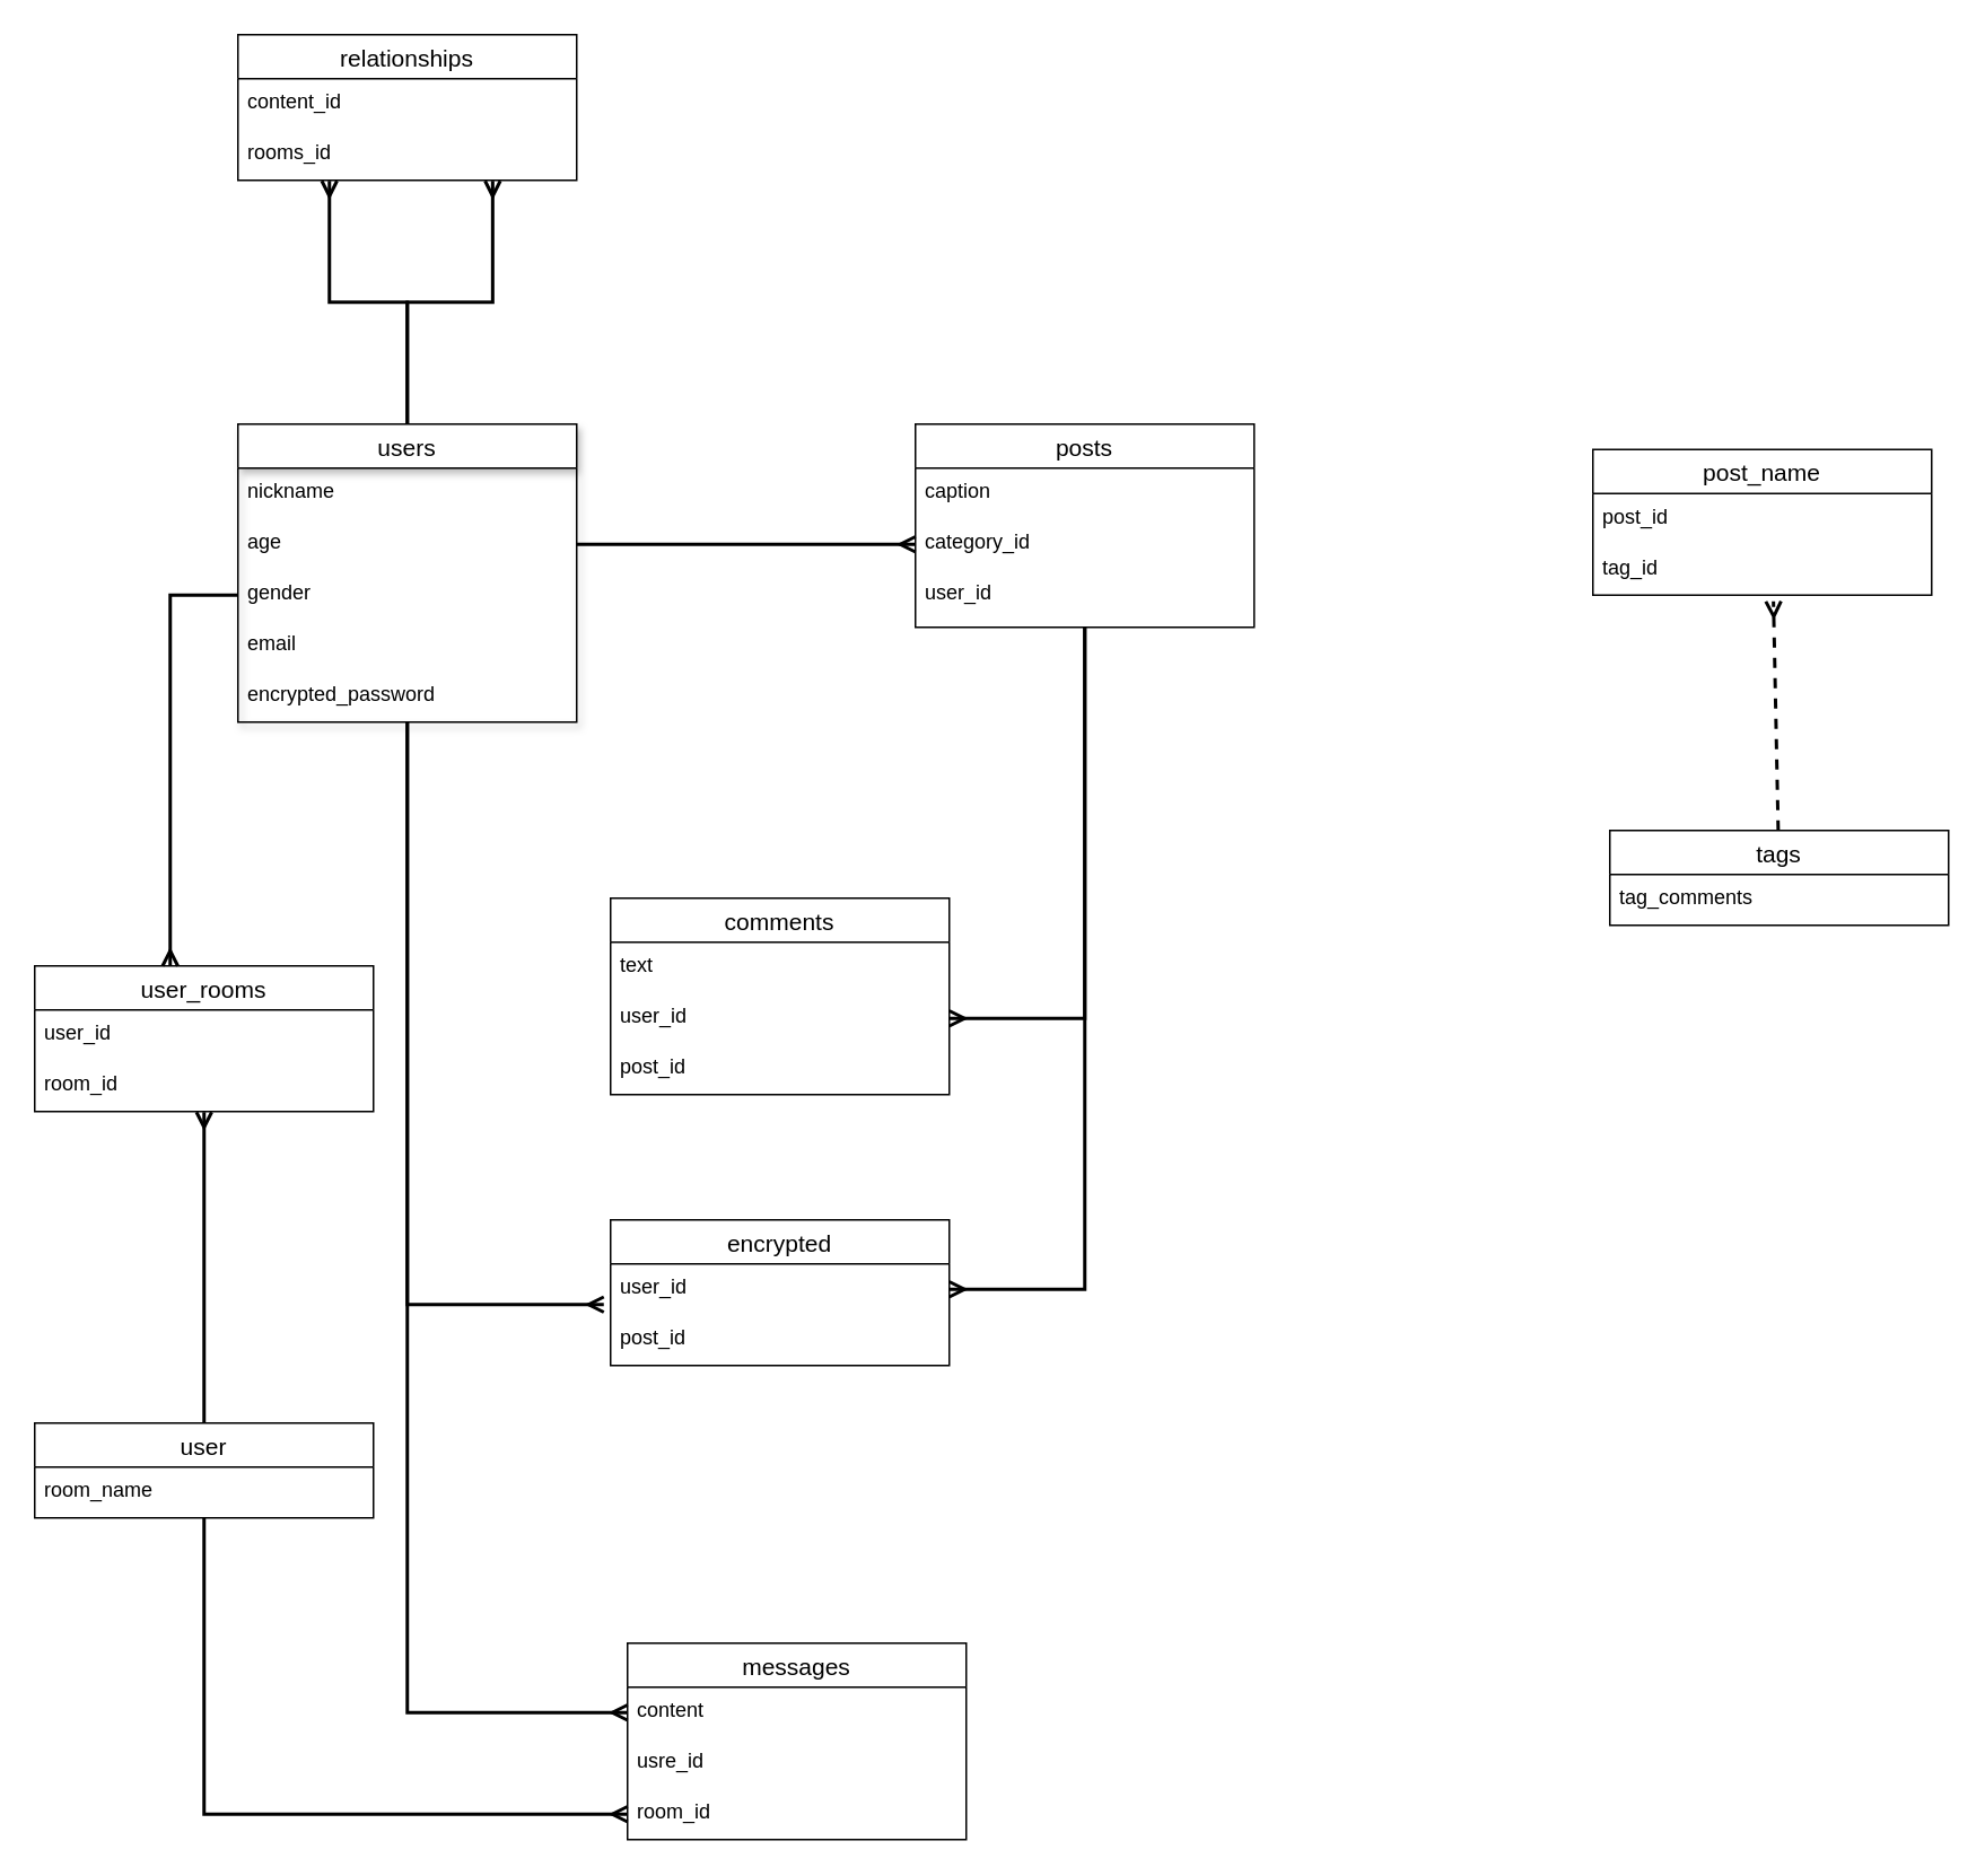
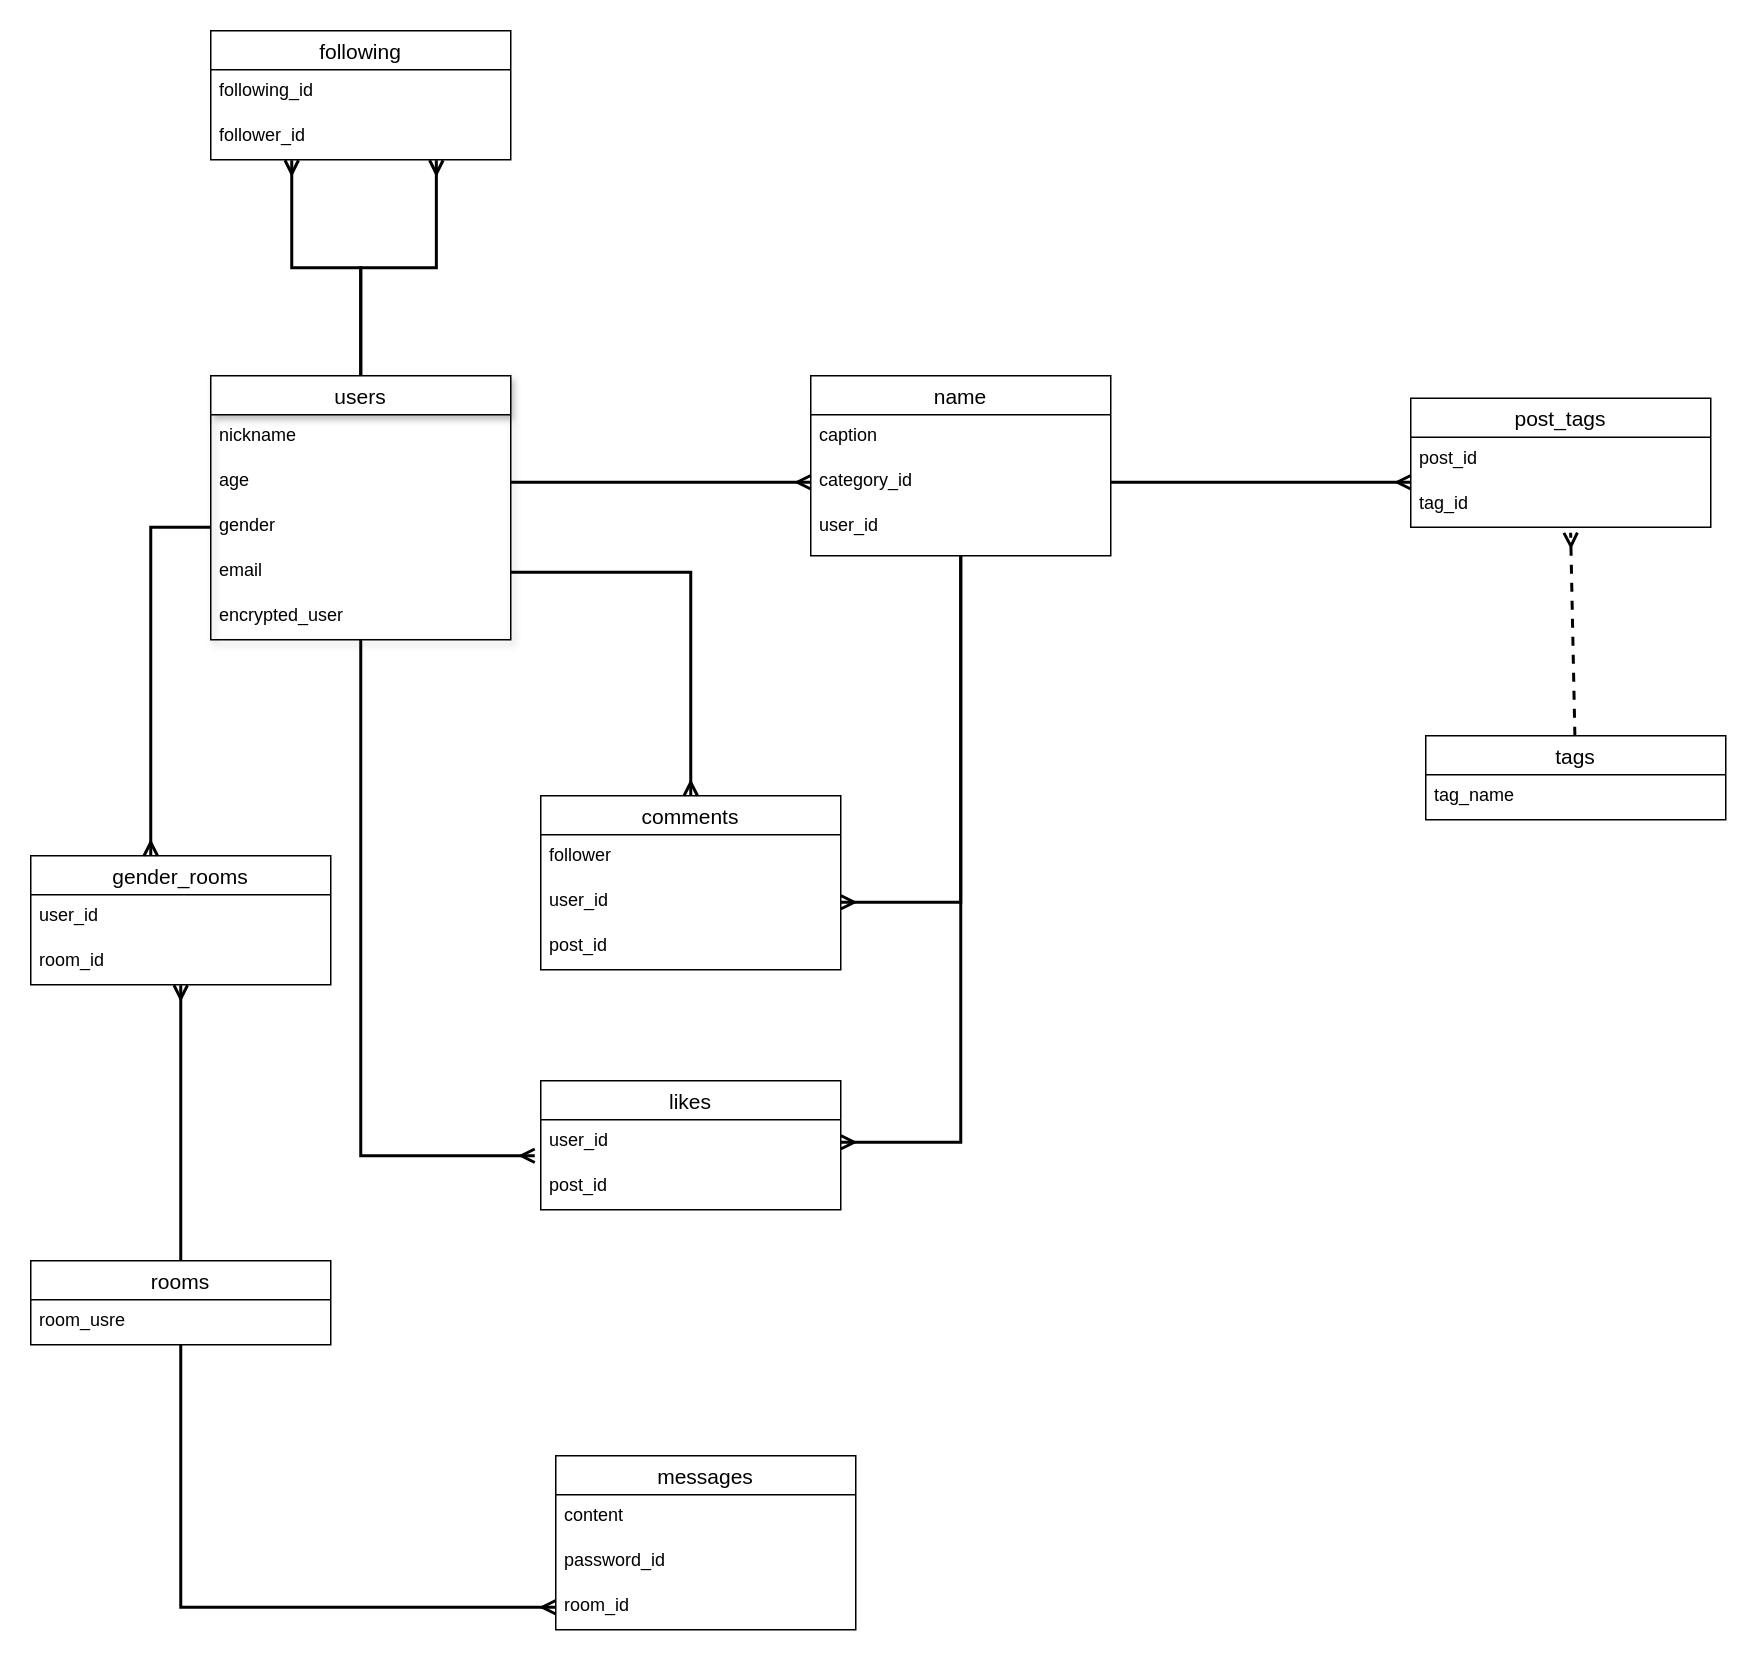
- <mxCell id="46" value="relationships" style="swimlane;fontStyle=0;childLayout=stackLayout;horizontal=1;startSize=26;horizontalStack=0;resizeParent=1;resizeParentMax=0;resizeLast=0;collapsible=1;marginBottom=0;align=center;fontSize=14;" vertex="1" parent="1"><mxGeometry x="140" y="20" width="200" height="86" as="geometry" /></mxCell>
+ <mxCell id="46" value="following" style="swimlane;fontStyle=0;childLayout=stackLayout;horizontal=1;startSize=26;horizontalStack=0;resizeParent=1;resizeParentMax=0;resizeLast=0;collapsible=1;marginBottom=0;align=center;fontSize=14;" vertex="1" parent="1"><mxGeometry x="140" y="20" width="200" height="86" as="geometry" /></mxCell>
- <mxCell id="47" value="content_id" style="text;strokeColor=none;fillColor=none;spacingLeft=4;spacingRight=4;overflow=hidden;rotatable=0;points=[[0,0.5],[1,0.5]];portConstraint=eastwest;fontSize=12;" vertex="1" parent="46"><mxGeometry y="26" width="200" height="30" as="geometry" /></mxCell>
+ <mxCell id="47" value="following_id" style="text;strokeColor=none;fillColor=none;spacingLeft=4;spacingRight=4;overflow=hidden;rotatable=0;points=[[0,0.5],[1,0.5]];portConstraint=eastwest;fontSize=12;" vertex="1" parent="46"><mxGeometry y="26" width="200" height="30" as="geometry" /></mxCell>
- <mxCell id="48" value="rooms_id" style="text;strokeColor=none;fillColor=none;spacingLeft=4;spacingRight=4;overflow=hidden;rotatable=0;points=[[0,0.5],[1,0.5]];portConstraint=eastwest;fontSize=12;" vertex="1" parent="46"><mxGeometry y="56" width="200" height="30" as="geometry" /></mxCell>
+ <mxCell id="48" value="follower_id" style="text;strokeColor=none;fillColor=none;spacingLeft=4;spacingRight=4;overflow=hidden;rotatable=0;points=[[0,0.5],[1,0.5]];portConstraint=eastwest;fontSize=12;" vertex="1" parent="46"><mxGeometry y="56" width="200" height="30" as="geometry" /></mxCell>
- <mxCell id="14" value="posts" style="swimlane;fontStyle=0;childLayout=stackLayout;horizontal=1;startSize=26;horizontalStack=0;resizeParent=1;resizeParentMax=0;resizeLast=0;collapsible=1;marginBottom=0;align=center;fontSize=14;" vertex="1" parent="1"><mxGeometry x="540" y="250" width="200" height="120" as="geometry" /></mxCell>
+ <mxCell id="14" value="name" style="swimlane;fontStyle=0;childLayout=stackLayout;horizontal=1;startSize=26;horizontalStack=0;resizeParent=1;resizeParentMax=0;resizeLast=0;collapsible=1;marginBottom=0;align=center;fontSize=14;" vertex="1" parent="1"><mxGeometry x="540" y="250" width="200" height="120" as="geometry" /></mxCell>
- <mxCell id="19" value="post_name" style="swimlane;fontStyle=0;childLayout=stackLayout;horizontal=1;startSize=26;horizontalStack=0;resizeParent=1;resizeParentMax=0;resizeLast=0;collapsible=1;marginBottom=0;align=center;fontSize=14;" vertex="1" parent="1"><mxGeometry x="940" y="265" width="200" height="86" as="geometry" /></mxCell>
+ <mxCell id="19" value="post_tags" style="swimlane;fontStyle=0;childLayout=stackLayout;horizontal=1;startSize=26;horizontalStack=0;resizeParent=1;resizeParentMax=0;resizeLast=0;collapsible=1;marginBottom=0;align=center;fontSize=14;" vertex="1" parent="1"><mxGeometry x="940" y="265" width="200" height="86" as="geometry" /></mxCell>
+ <mxCell id="22" style="edgeStyle=none;rounded=0;orthogonalLoop=1;jettySize=auto;html=1;entryX=0;entryY=0;entryDx=0;entryDy=0;entryPerimeter=0;endArrow=ERmany;endFill=0;strokeWidth=2;verticalAlign=top;" edge="1" parent="1" source="16" target="21"><mxGeometry relative="1" as="geometry" /></mxCell>
+ <mxCell id="44" style="edgeStyle=orthogonalEdgeStyle;rounded=0;orthogonalLoop=1;jettySize=auto;html=1;entryX=0.5;entryY=0;entryDx=0;entryDy=0;endArrow=ERmany;endFill=0;strokeWidth=2;verticalAlign=top;" edge="1" parent="1" source="10" target="26"><mxGeometry relative="1" as="geometry" /></mxCell>
- <mxCell id="11" value="encrypted_password" style="text;strokeColor=none;fillColor=none;spacingLeft=4;spacingRight=4;overflow=hidden;rotatable=0;points=[[0,0.5],[1,0.5]];portConstraint=eastwest;fontSize=12;" vertex="1" parent="6"><mxGeometry y="146" width="200" height="30" as="geometry" /></mxCell>
+ <mxCell id="11" value="encrypted_user" style="text;strokeColor=none;fillColor=none;spacingLeft=4;spacingRight=4;overflow=hidden;rotatable=0;points=[[0,0.5],[1,0.5]];portConstraint=eastwest;fontSize=12;" vertex="1" parent="6"><mxGeometry y="146" width="200" height="30" as="geometry" /></mxCell>
- <mxCell id="25" value="tag_comments" style="text;strokeColor=none;fillColor=none;spacingLeft=4;spacingRight=4;overflow=hidden;rotatable=0;points=[[0,0.5],[1,0.5]];portConstraint=eastwest;fontSize=12;" vertex="1" parent="24"><mxGeometry y="26" width="200" height="30" as="geometry" /></mxCell>
+ <mxCell id="25" value="tag_name" style="text;strokeColor=none;fillColor=none;spacingLeft=4;spacingRight=4;overflow=hidden;rotatable=0;points=[[0,0.5],[1,0.5]];portConstraint=eastwest;fontSize=12;" vertex="1" parent="24"><mxGeometry y="26" width="200" height="30" as="geometry" /></mxCell>
- <mxCell id="27" value="text" style="text;strokeColor=none;fillColor=none;spacingLeft=4;spacingRight=4;overflow=hidden;rotatable=0;points=[[0,0.5],[1,0.5]];portConstraint=eastwest;fontSize=12;" vertex="1" parent="26"><mxGeometry y="26" width="200" height="30" as="geometry" /></mxCell>
+ <mxCell id="27" value="follower" style="text;strokeColor=none;fillColor=none;spacingLeft=4;spacingRight=4;overflow=hidden;rotatable=0;points=[[0,0.5],[1,0.5]];portConstraint=eastwest;fontSize=12;" vertex="1" parent="26"><mxGeometry y="26" width="200" height="30" as="geometry" /></mxCell>
- <mxCell id="33" value="user_rooms" style="swimlane;fontStyle=0;childLayout=stackLayout;horizontal=1;startSize=26;horizontalStack=0;resizeParent=1;resizeParentMax=0;resizeLast=0;collapsible=1;marginBottom=0;align=center;fontSize=14;" vertex="1" parent="1"><mxGeometry x="20" y="570" width="200" height="86" as="geometry" /></mxCell>
+ <mxCell id="33" value="gender_rooms" style="swimlane;fontStyle=0;childLayout=stackLayout;horizontal=1;startSize=26;horizontalStack=0;resizeParent=1;resizeParentMax=0;resizeLast=0;collapsible=1;marginBottom=0;align=center;fontSize=14;" vertex="1" parent="1"><mxGeometry x="20" y="570" width="200" height="86" as="geometry" /></mxCell>
- <mxCell id="30" value="encrypted" style="swimlane;fontStyle=0;childLayout=stackLayout;horizontal=1;startSize=26;horizontalStack=0;resizeParent=1;resizeParentMax=0;resizeLast=0;collapsible=1;marginBottom=0;align=center;fontSize=14;" vertex="1" parent="1"><mxGeometry x="360" y="720" width="200" height="86" as="geometry" /></mxCell>
+ <mxCell id="30" value="likes" style="swimlane;fontStyle=0;childLayout=stackLayout;horizontal=1;startSize=26;horizontalStack=0;resizeParent=1;resizeParentMax=0;resizeLast=0;collapsible=1;marginBottom=0;align=center;fontSize=14;" vertex="1" parent="1"><mxGeometry x="360" y="720" width="200" height="86" as="geometry" /></mxCell>
- <mxCell id="38" value="user" style="swimlane;fontStyle=0;childLayout=stackLayout;horizontal=1;startSize=26;horizontalStack=0;resizeParent=1;resizeParentMax=0;resizeLast=0;collapsible=1;marginBottom=0;align=center;fontSize=14;" vertex="1" parent="1"><mxGeometry x="20" y="840" width="200" height="56" as="geometry" /></mxCell>
+ <mxCell id="38" value="rooms" style="swimlane;fontStyle=0;childLayout=stackLayout;horizontal=1;startSize=26;horizontalStack=0;resizeParent=1;resizeParentMax=0;resizeLast=0;collapsible=1;marginBottom=0;align=center;fontSize=14;" vertex="1" parent="1"><mxGeometry x="20" y="840" width="200" height="56" as="geometry" /></mxCell>
- <mxCell id="39" value="room_name" style="text;strokeColor=none;fillColor=none;spacingLeft=4;spacingRight=4;overflow=hidden;rotatable=0;points=[[0,0.5],[1,0.5]];portConstraint=eastwest;fontSize=12;" vertex="1" parent="38"><mxGeometry y="26" width="200" height="30" as="geometry" /></mxCell>
+ <mxCell id="39" value="room_usre" style="text;strokeColor=none;fillColor=none;spacingLeft=4;spacingRight=4;overflow=hidden;rotatable=0;points=[[0,0.5],[1,0.5]];portConstraint=eastwest;fontSize=12;" vertex="1" parent="38"><mxGeometry y="26" width="200" height="30" as="geometry" /></mxCell>
- <mxCell id="3" style="edgeStyle=orthogonalEdgeStyle;rounded=0;orthogonalLoop=1;jettySize=auto;html=1;entryX=0;entryY=0.5;entryDx=0;entryDy=0;endArrow=ERmany;endFill=0;strokeWidth=2;" edge="1" parent="1" source="6" target="41"><mxGeometry relative="1" as="geometry" /></mxCell>
- <mxCell id="42" value="usre_id" style="text;strokeColor=none;fillColor=none;spacingLeft=4;spacingRight=4;overflow=hidden;rotatable=0;points=[[0,0.5],[1,0.5]];portConstraint=eastwest;fontSize=12;" vertex="1" parent="40"><mxGeometry y="56" width="200" height="30" as="geometry" /></mxCell>
+ <mxCell id="42" value="password_id" style="text;strokeColor=none;fillColor=none;spacingLeft=4;spacingRight=4;overflow=hidden;rotatable=0;points=[[0,0.5],[1,0.5]];portConstraint=eastwest;fontSize=12;" vertex="1" parent="40"><mxGeometry y="56" width="200" height="30" as="geometry" /></mxCell>
